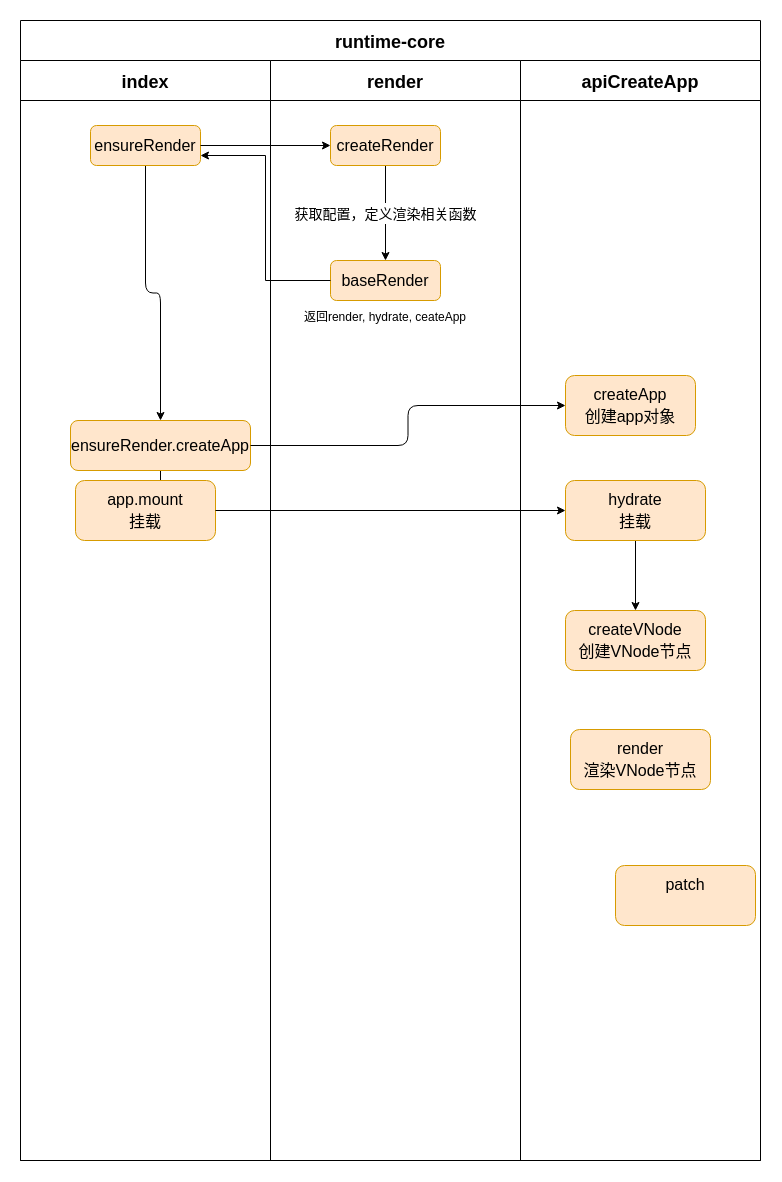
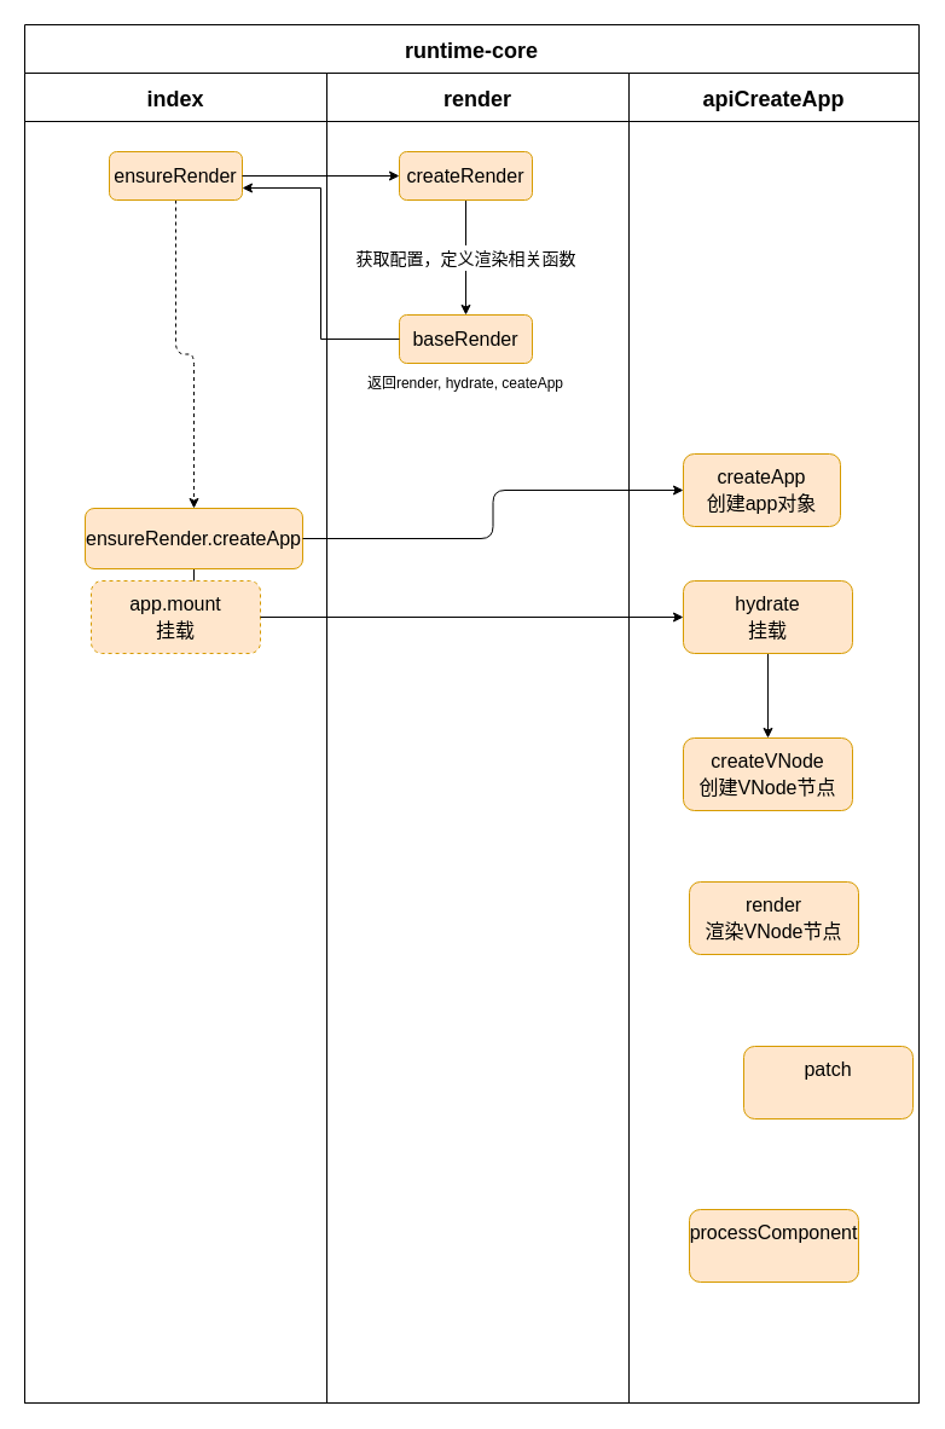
- <mxCell id="4" style="edgeStyle=orthogonalEdgeStyle;rounded=1;orthogonalLoop=1;jettySize=auto;html=1;fontSize=18;" edge="1" parent="3" source="5" target="7"><mxGeometry relative="1" as="geometry" /></mxCell>
+ <mxCell id="4" style="edgeStyle=orthogonalEdgeStyle;rounded=1;orthogonalLoop=1;jettySize=auto;html=1;fontSize=18;dashed=1;" edge="1" parent="3" source="5" target="7"><mxGeometry relative="1" as="geometry" /></mxCell>
- <mxCell id="8" value="&lt;font style=&quot;font-size: 16px&quot;&gt;app.mount&lt;br&gt;挂载&lt;br&gt;&lt;/font&gt;" style="rounded=1;whiteSpace=wrap;html=1;fontSize=18;fillColor=#ffe6cc;strokeColor=#d79b00;" vertex="1" parent="3"><mxGeometry x="55" y="420" width="140" height="60" as="geometry" /></mxCell>
+ <mxCell id="8" value="&lt;font style=&quot;font-size: 16px&quot;&gt;app.mount&lt;br&gt;挂载&lt;br&gt;&lt;/font&gt;" style="rounded=1;whiteSpace=wrap;html=1;fontSize=18;fillColor=#ffe6cc;strokeColor=#d79b00;dashed=1;" vertex="1" parent="3"><mxGeometry x="55" y="420" width="140" height="60" as="geometry" /></mxCell>
+ <mxCell id="20" value="&lt;font style=&quot;font-size: 16px&quot;&gt;processComponent&lt;br&gt;&lt;br&gt;&lt;/font&gt;" style="rounded=1;whiteSpace=wrap;html=1;fontSize=18;fillColor=#ffe6cc;strokeColor=#d79b00;" vertex="1" parent="14"><mxGeometry x="50" y="940" width="140" height="60" as="geometry" /></mxCell>
